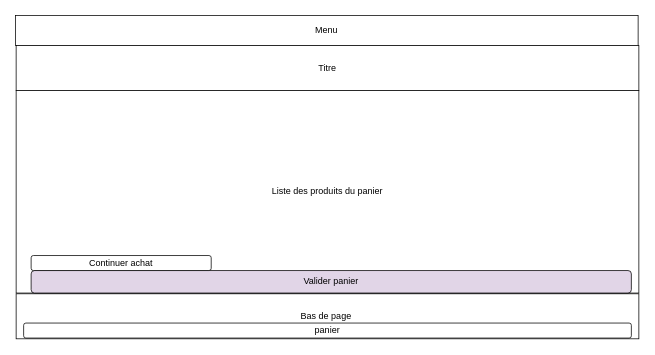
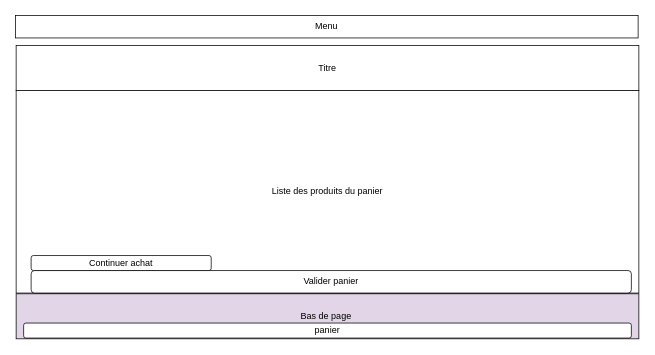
- <mxCell id="2" value="Menu" style="whiteSpace=wrap;html=1;align=center;" parent="1" vertex="1"><mxGeometry x="20" y="20" width="830" height="40" as="geometry" /></mxCell>
+ <mxCell id="2" value="Menu" style="whiteSpace=wrap;html=1;align=center;" parent="1" vertex="1"><mxGeometry x="20" y="20" width="830" height="30" as="geometry" /></mxCell>
- <mxCell id="6" value="Valider panier" style="rounded=1;whiteSpace=wrap;html=1;fillColor=#e1d5e7;" vertex="1" parent="1"><mxGeometry x="41" y="360" width="800" height="30" as="geometry" /></mxCell>
+ <mxCell id="6" value="Valider panier" style="rounded=1;whiteSpace=wrap;html=1;" vertex="1" parent="1"><mxGeometry x="41" y="360" width="800" height="30" as="geometry" /></mxCell>
- <mxCell id="3" value="Bas de page&amp;nbsp;" style="rounded=0;whiteSpace=wrap;html=1;" parent="1" vertex="1"><mxGeometry y="391" width="830" height="60" as="geometry" x="21" /></mxCell>
+ <mxCell id="3" value="Bas de page&amp;nbsp;" style="rounded=0;whiteSpace=wrap;html=1;fillColor=#e1d5e7;" parent="1" vertex="1"><mxGeometry y="391" width="830" height="60" as="geometry" x="21" /></mxCell>
